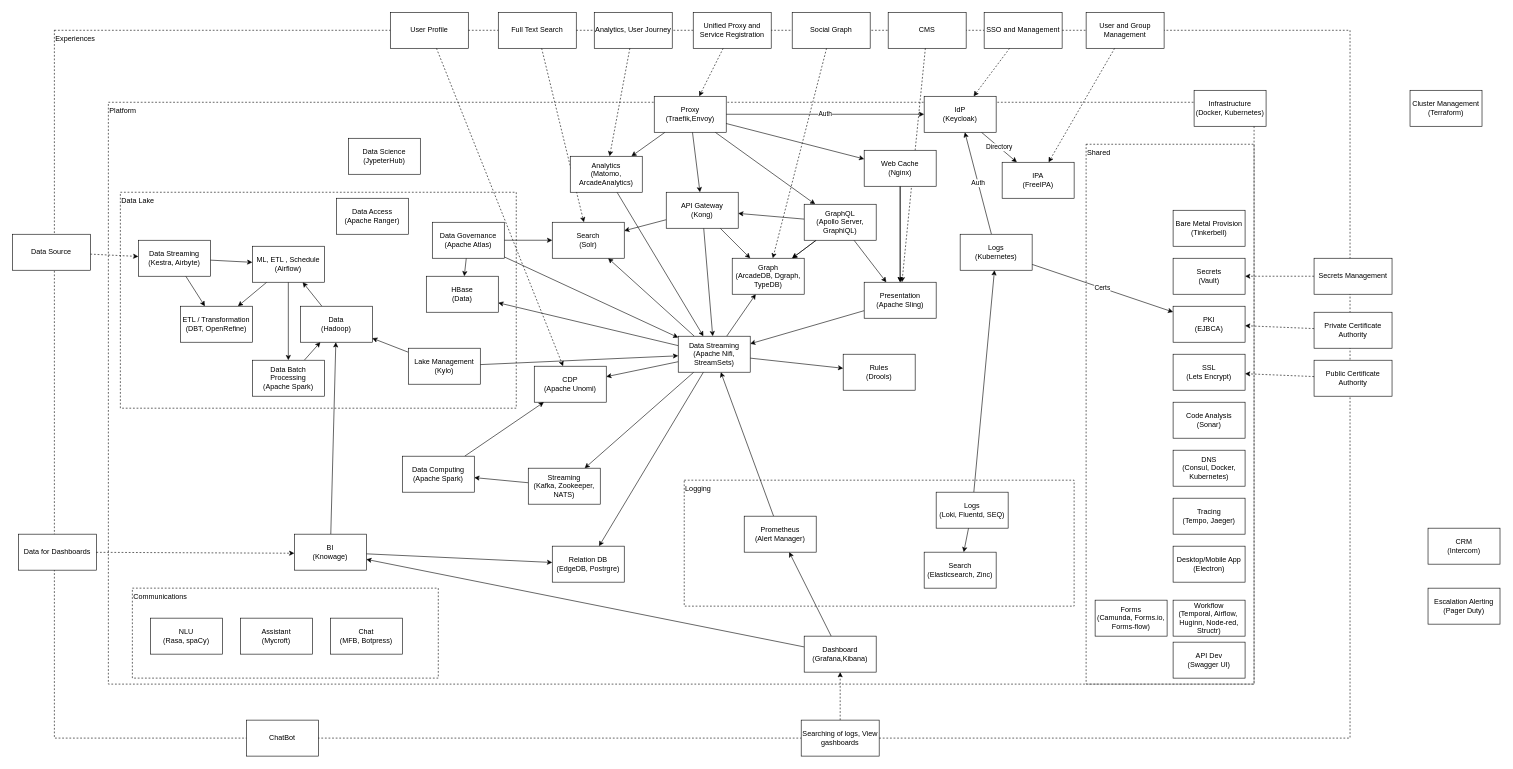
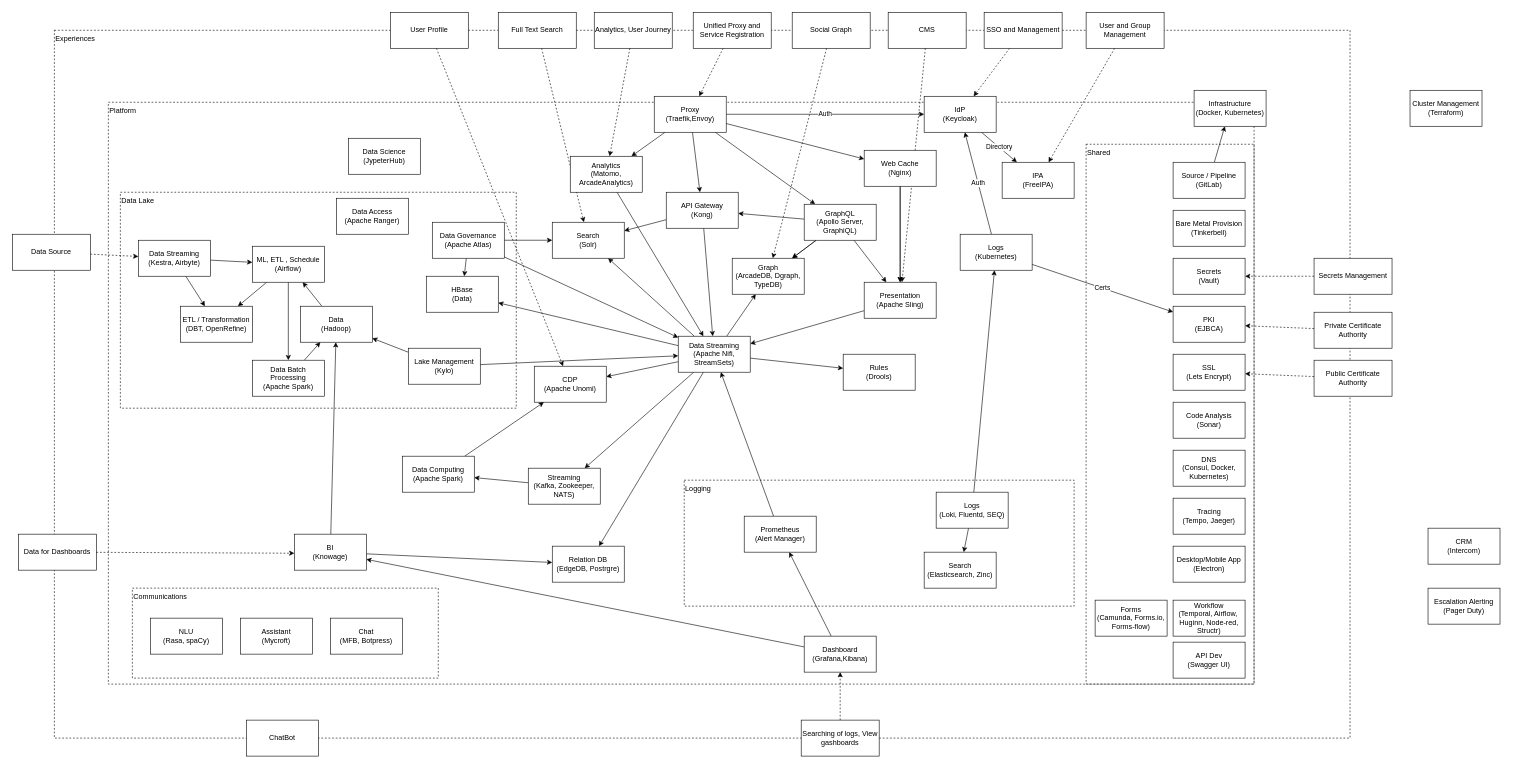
+ <mxCell id="99" value="" style="edgeStyle=none;rounded=0;orthogonalLoop=1;jettySize=auto;html=1;" parent="33" source="100" target="101" edge="1"><mxGeometry relative="1" as="geometry" /></mxCell>
+ <mxCell id="100" value="&lt;div&gt;Source / Pipeline&lt;br&gt;&lt;/div&gt;&lt;div&gt;(GitLab)&lt;/div&gt;" style="rounded=0;whiteSpace=wrap;html=1;" parent="33" vertex="1"><mxGeometry x="1955" y="270" width="120" height="60" as="geometry" /></mxCell>
- <mxCell id="39" style="edgeStyle=none;rounded=0;orthogonalLoop=1;jettySize=auto;html=1;" parent="33" source="88" target="52" edge="1"><mxGeometry relative="1" as="geometry" /></mxCell>
